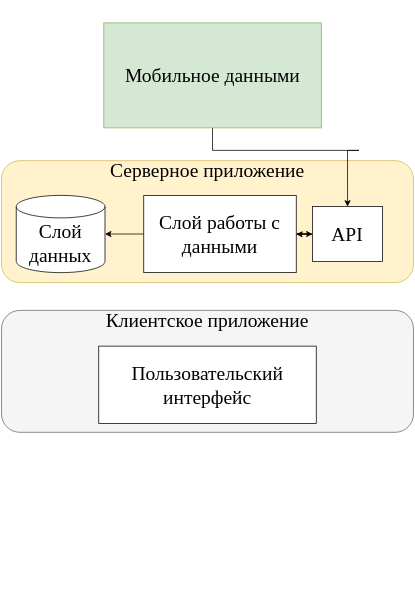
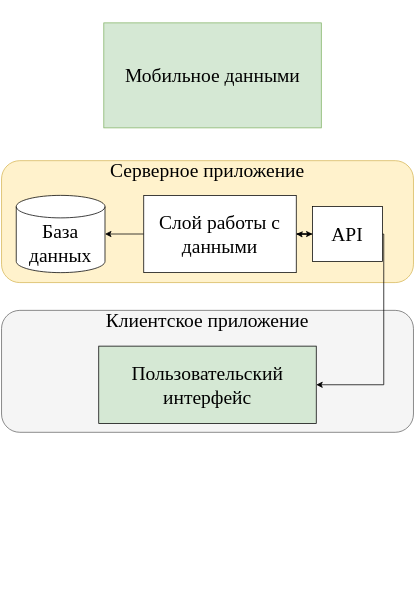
- <mxCell id="11" style="edgeStyle=orthogonalEdgeStyle;rounded=0;orthogonalLoop=1;jettySize=auto;html=1;entryX=0.5;entryY=0;entryDx=0;entryDy=0;fontFamily=Verdana;fontSize=26;" edge="1" parent="1" source="12" target="10"><mxGeometry relative="1" as="geometry"><Array as="points"><mxPoint x="478" y="200" /><mxPoint x="478" y="200" /></Array></mxGeometry></mxCell>
- <mxCell id="5" value="&lt;font style=&quot;font-size: 26px;&quot;&gt;Слой данных&lt;/font&gt;" style="shape=cylinder3;whiteSpace=wrap;html=1;boundedLbl=1;backgroundOutline=1;size=15;fontFamily=Verdana;fontSize=26;" parent="2" vertex="1"><mxGeometry x="-20.01" y="60" width="118.32" height="103.01" as="geometry" /></mxCell>
+ <mxCell id="5" value="&lt;font style=&quot;font-size: 26px;&quot;&gt;База данных&lt;/font&gt;" style="shape=cylinder3;whiteSpace=wrap;html=1;boundedLbl=1;backgroundOutline=1;size=15;fontFamily=Verdana;fontSize=26;" parent="2" vertex="1"><mxGeometry x="-20.01" y="60" width="118.32" height="103.01" as="geometry" /></mxCell>
+ <mxCell id="16" style="edgeStyle=orthogonalEdgeStyle;rounded=0;orthogonalLoop=1;jettySize=auto;html=1;entryX=1;entryY=0.5;entryDx=0;entryDy=0;fontFamily=Verdana;fontSize=26;" edge="1" parent="1" source="10" target="15"><mxGeometry relative="1" as="geometry"><Array as="points"><mxPoint x="511" y="513" /></Array></mxGeometry></mxCell>
- <mxCell id="15" value="&lt;font style=&quot;font-size: 26px&quot;&gt;Пользовательский интерфейс&lt;/font&gt;" style="rounded=0;whiteSpace=wrap;html=1;fontFamily=Verdana;fontSize=26;" vertex="1" parent="1"><mxGeometry x="131" y="461" width="290" height="103.01" as="geometry" /></mxCell>
+ <mxCell id="15" value="&lt;font style=&quot;font-size: 26px&quot;&gt;Пользовательский интерфейс&lt;/font&gt;" style="rounded=0;whiteSpace=wrap;html=1;fontFamily=Verdana;fontSize=26;fillColor=#d5e8d4;" vertex="1" parent="1"><mxGeometry x="131" y="461" width="290" height="103.01" as="geometry" /></mxCell>
